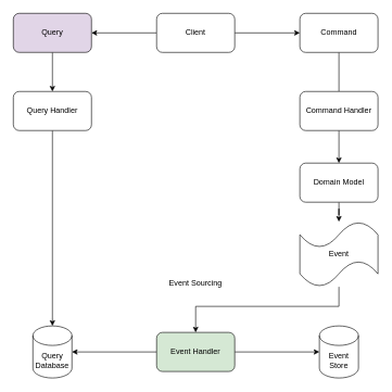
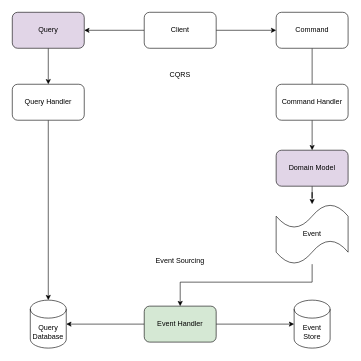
+ <mxCell id="22" value="CQRS" style="text;html=1;strokeColor=none;fillColor=none;align=center;verticalAlign=middle;whiteSpace=wrap;rounded=0;" vertex="1" parent="1"><mxGeometry x="270" y="110" width="60" height="30" as="geometry" /></mxCell>
- <mxCell id="10" value="Domain Model" style="rounded=1;whiteSpace=wrap;html=1;" vertex="1" parent="1"><mxGeometry x="460" y="250" width="120" height="60" as="geometry" /></mxCell>
+ <mxCell id="10" value="Domain Model" style="rounded=1;whiteSpace=wrap;html=1;fillColor=#e1d5e7;" vertex="1" parent="1"><mxGeometry x="460" y="250" width="120" height="60" as="geometry" /></mxCell>
